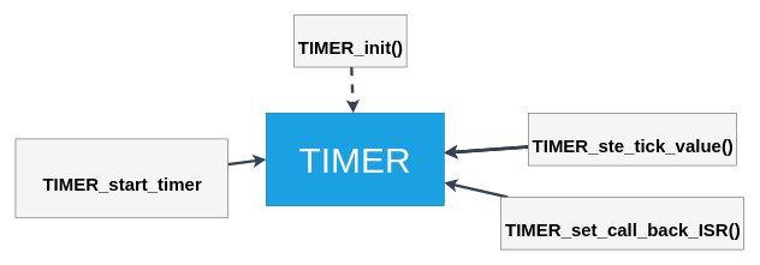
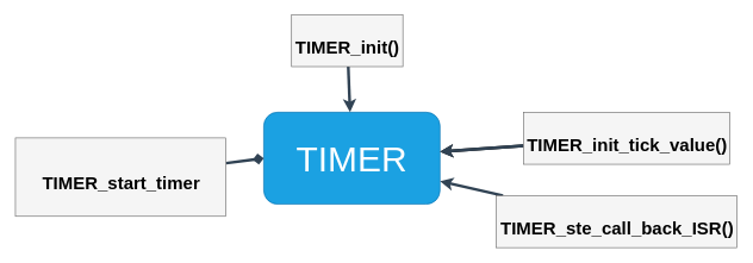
- <mxCell id="3" style="edgeStyle=none;rounded=0;html=1;fontSize=25;fontColor=#000000;strokeWidth=4;fillColor=#647687;strokeColor=#314354;dashed=1;" parent="1" source="4" target="2" edge="1"><mxGeometry relative="1" as="geometry" /></mxCell>
+ <mxCell id="3" style="edgeStyle=none;rounded=0;html=1;fontSize=25;fontColor=#000000;strokeWidth=4;fillColor=#647687;strokeColor=#314354;" parent="1" source="4" target="2" edge="1"><mxGeometry relative="1" as="geometry" /></mxCell>
- <mxCell id="9" value="&lt;font color=&quot;#000000&quot;&gt;&lt;span style=&quot;font-size: 25px&quot;&gt;&lt;b&gt;TIMER_ste_tick_value()&lt;/b&gt;&lt;/span&gt;&lt;/font&gt;" style="text;html=1;align=center;verticalAlign=middle;resizable=0;points=[];autosize=1;strokeColor=#666666;fillColor=#f5f5f5;fontSize=50;fontColor=#333333;" parent="1" vertex="1"><mxGeometry x="732" y="157" width="289" height="73" as="geometry" /></mxCell>
+ <mxCell id="9" value="&lt;font color=&quot;#000000&quot;&gt;&lt;span style=&quot;font-size: 25px&quot;&gt;&lt;b&gt;TIMER_init_tick_value()&lt;/b&gt;&lt;/span&gt;&lt;/font&gt;" style="text;html=1;align=center;verticalAlign=middle;resizable=0;points=[];autosize=1;strokeColor=#666666;fillColor=#f5f5f5;fontSize=50;fontColor=#333333;" parent="1" vertex="1"><mxGeometry x="732" y="157" width="289" height="73" as="geometry" /></mxCell>
- <mxCell id="2" value="&lt;font style=&quot;font-size: 50px&quot;&gt;TIMER&lt;/font&gt;" style="whiteSpace=wrap;html=1;fillColor=#1ba1e2;fontColor=#ffffff;strokeColor=#006EAF;rounded=0;" parent="1" vertex="1"><mxGeometry x="368" y="157" width="247" height="129" as="geometry" /></mxCell>
+ <mxCell id="2" value="&lt;font style=&quot;font-size: 50px&quot;&gt;TIMER&lt;/font&gt;" style="rounded=1;whiteSpace=wrap;html=1;fillColor=#1ba1e2;fontColor=#ffffff;strokeColor=#006EAF;" parent="1" vertex="1"><mxGeometry x="368" y="157" width="247" height="129" as="geometry" /></mxCell>
- <mxCell id="5" style="edgeStyle=none;rounded=0;html=1;entryX=0;entryY=0.5;entryDx=0;entryDy=0;fontSize=25;fontColor=#000000;strokeWidth=4;fillColor=#647687;strokeColor=#314354;" parent="1" source="6" target="2" edge="1"><mxGeometry relative="1" as="geometry" /></mxCell>
+ <mxCell id="5" style="edgeStyle=none;rounded=0;html=1;entryX=0;entryY=0.5;entryDx=0;entryDy=0;fontSize=25;fontColor=#000000;strokeWidth=4;fillColor=#647687;strokeColor=#314354;endArrow=diamond;" parent="1" source="6" target="2" edge="1"><mxGeometry relative="1" as="geometry" /></mxCell>
- <mxCell id="11" value="&lt;font color=&quot;#000000&quot;&gt;&lt;span style=&quot;font-size: 25px&quot;&gt;&lt;b&gt;TIMER_set_call_back_ISR()&lt;/b&gt;&lt;/span&gt;&lt;/font&gt;" style="text;html=1;align=center;verticalAlign=middle;resizable=0;points=[];autosize=1;strokeColor=#666666;fillColor=#f5f5f5;fontSize=50;fontColor=#333333;" parent="1" vertex="1"><mxGeometry x="694" y="274" width="337" height="73" as="geometry" /></mxCell>
+ <mxCell id="11" value="&lt;font color=&quot;#000000&quot;&gt;&lt;span style=&quot;font-size: 25px&quot;&gt;&lt;b&gt;TIMER_ste_call_back_ISR()&lt;/b&gt;&lt;/span&gt;&lt;/font&gt;" style="text;html=1;align=center;verticalAlign=middle;resizable=0;points=[];autosize=1;strokeColor=#666666;fillColor=#f5f5f5;fontSize=50;fontColor=#333333;" parent="1" vertex="1"><mxGeometry x="694" y="274" width="337" height="73" as="geometry" /></mxCell>
